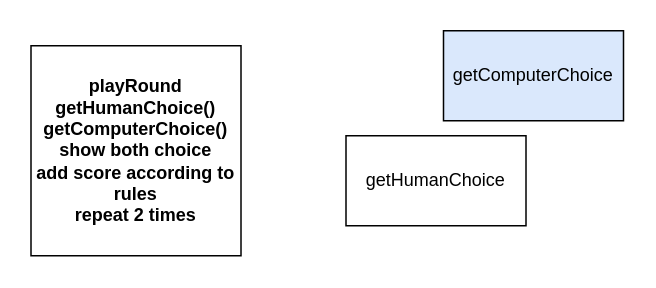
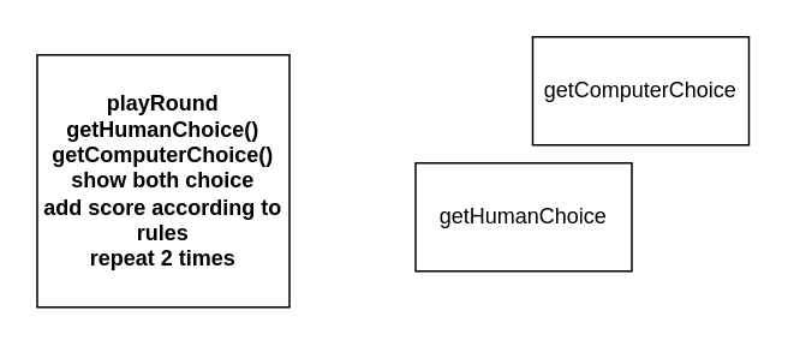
- <mxCell id="2" value="getComputerChoice" style="whiteSpace=wrap;html=1;fillColor=#dae8fc;" vertex="1" parent="1"><mxGeometry x="295" y="20" width="120" height="60" as="geometry" /></mxCell>
+ <mxCell id="2" value="getComputerChoice" style="whiteSpace=wrap;html=1;" vertex="1" parent="1"><mxGeometry x="295" y="20" width="120" height="60" as="geometry" /></mxCell>
